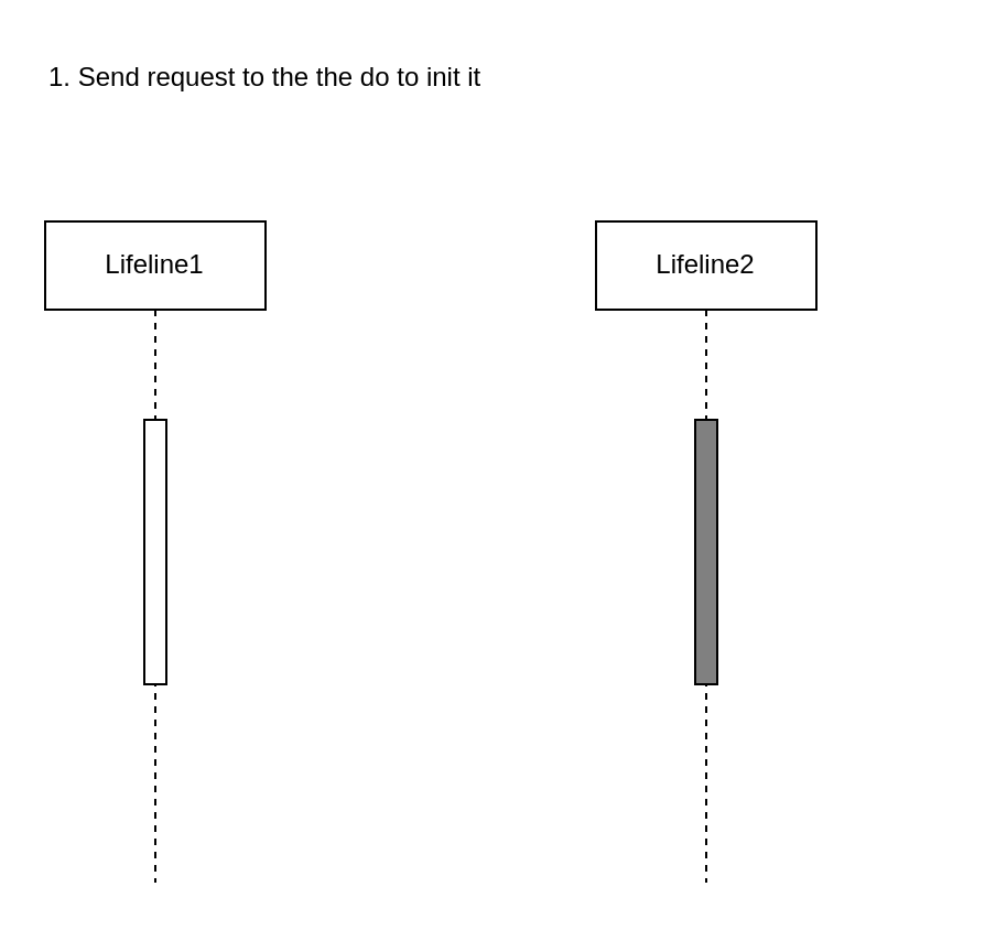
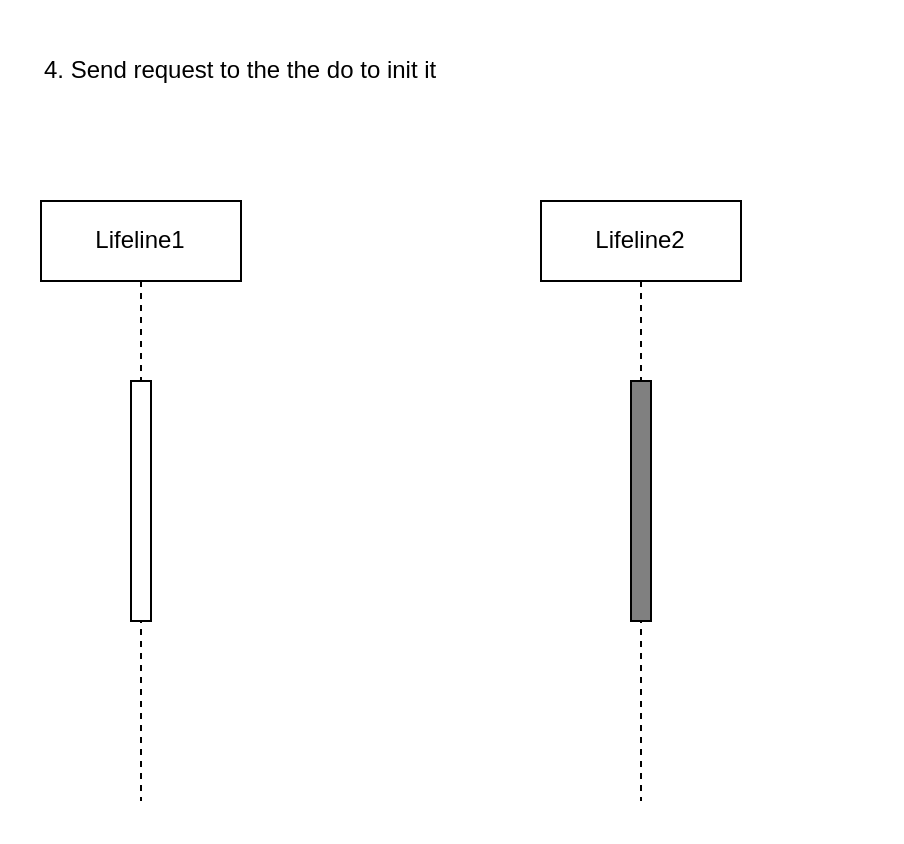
- <mxCell id="6" value="1. Send request to the the do to init it" style="text;strokeColor=none;align=left;fillColor=none;html=1;verticalAlign=middle;whiteSpace=wrap;rounded=0;" vertex="1" parent="1"><mxGeometry x="20" y="20" width="410" height="30" as="geometry" /></mxCell>
+ <mxCell id="6" value="4. Send request to the the do to init it" style="text;strokeColor=none;align=left;fillColor=none;html=1;verticalAlign=middle;whiteSpace=wrap;rounded=0;" vertex="1" parent="1"><mxGeometry x="20" y="20" width="410" height="30" as="geometry" /></mxCell>
